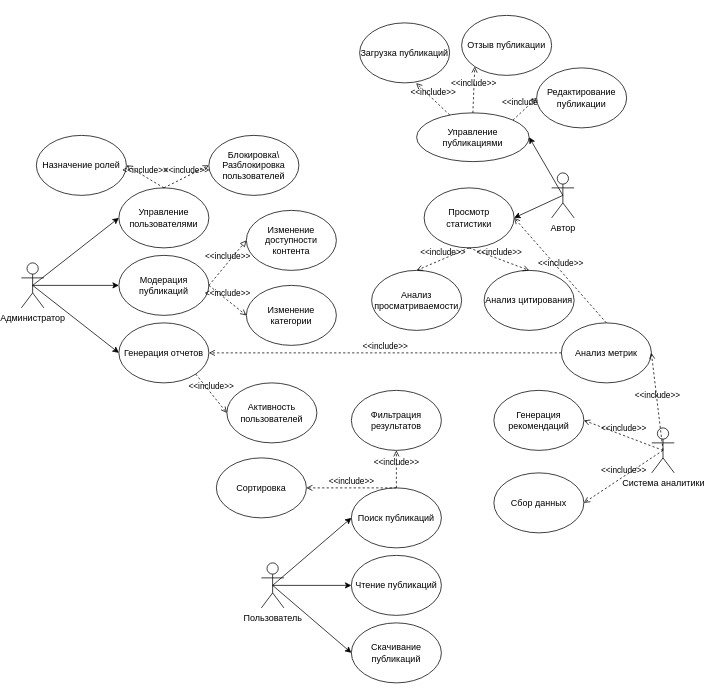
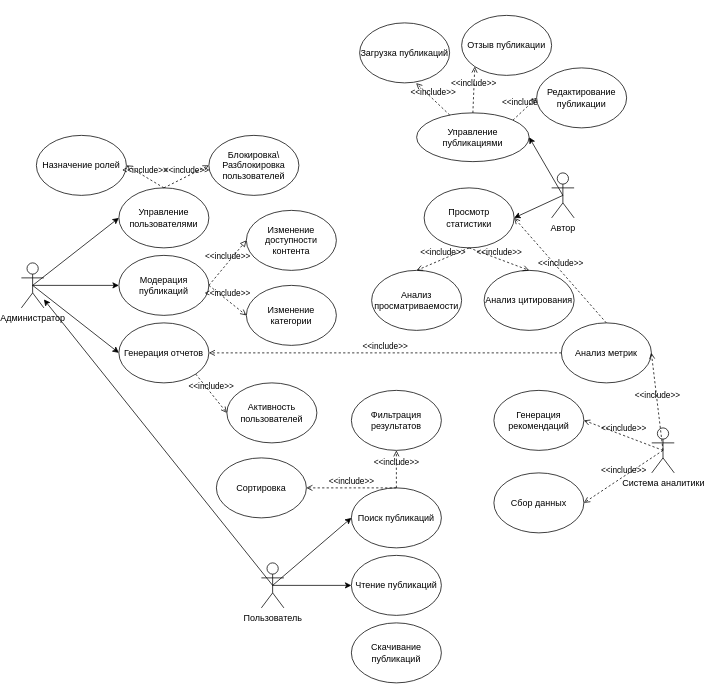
- <mxCell id="4" style="rounded=0;orthogonalLoop=1;jettySize=auto;html=1;exitX=0.5;exitY=0.5;exitDx=0;exitDy=0;exitPerimeter=0;entryX=0;entryY=0.5;entryDx=0;entryDy=0;" edge="1" parent="1" source="5" target="16"><mxGeometry relative="1" as="geometry" /></mxCell>
+ <mxCell id="4" style="rounded=0;orthogonalLoop=1;jettySize=auto;html=1;exitX=0.5;exitY=0.5;exitDx=0;exitDy=0;exitPerimeter=0;" edge="1" parent="1" source="5" target="12"><mxGeometry relative="1" as="geometry" /></mxCell>
